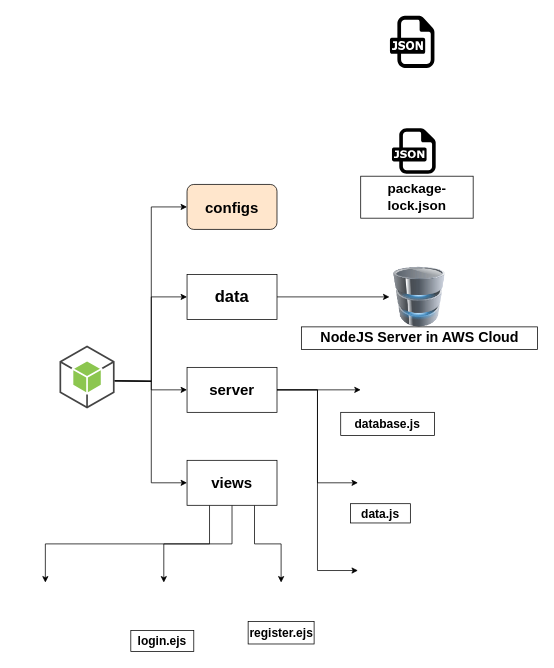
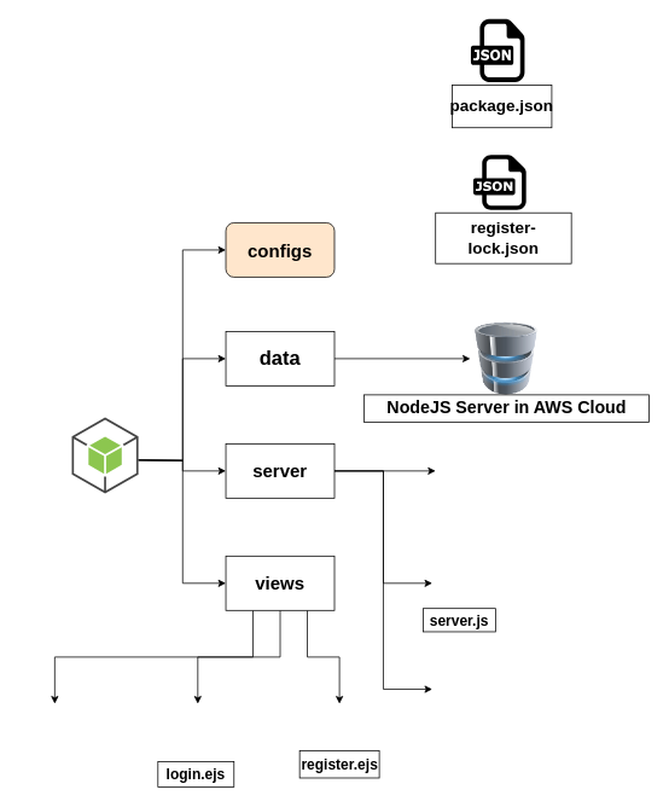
+ <mxCell id="19" value="&lt;b&gt;&lt;font style=&quot;font-size: 18px;&quot;&gt;package.json&lt;/font&gt;&lt;/b&gt;" style="text;html=1;strokeColor=default;fillColor=none;align=center;verticalAlign=middle;whiteSpace=wrap;rounded=0;" parent="17" vertex="1"><mxGeometry y="62.857" width="110" height="47.143" as="geometry" /></mxCell>
- <mxCell id="22" value="&lt;b&gt;&lt;font style=&quot;font-size: 18px;&quot;&gt;package-lock.json&lt;/font&gt;&lt;/b&gt;" style="text;html=1;strokeColor=default;fillColor=none;align=center;verticalAlign=middle;whiteSpace=wrap;rounded=0;" parent="20" vertex="1"><mxGeometry x="-8.333" y="64" width="150" height="56" as="geometry" /></mxCell>
+ <mxCell id="22" value="&lt;b&gt;&lt;font style=&quot;font-size: 18px;&quot;&gt;register-lock.json&lt;/font&gt;&lt;/b&gt;" style="text;html=1;strokeColor=default;fillColor=none;align=center;verticalAlign=middle;whiteSpace=wrap;rounded=0;" parent="20" vertex="1"><mxGeometry x="-8.333" y="64" width="150" height="56" as="geometry" /></mxCell>
- <mxCell id="24" value="&lt;b&gt;&lt;font style=&quot;font-size: 16px;&quot;&gt;database.js&lt;/font&gt;&lt;/b&gt;" style="text;html=1;strokeColor=default;fillColor=none;align=center;verticalAlign=middle;whiteSpace=wrap;rounded=0;" parent="23" vertex="1"><mxGeometry x="25" y="89" width="125" height="31" as="geometry" /></mxCell>
- <mxCell id="16" value="&lt;b&gt;&lt;font style=&quot;font-size: 16px;&quot;&gt;data.js&lt;/font&gt;&lt;/b&gt;" style="text;html=1;strokeColor=default;fillColor=none;align=center;verticalAlign=middle;whiteSpace=wrap;rounded=0;" parent="15" vertex="1"><mxGeometry x="-2.105" y="57.857" width="80" height="25.714" as="geometry" /></mxCell>
+ <mxCell id="16" value="&lt;b&gt;&lt;font style=&quot;font-size: 16px;&quot;&gt;server.js&lt;/font&gt;&lt;/b&gt;" style="text;html=1;strokeColor=default;fillColor=none;align=center;verticalAlign=middle;whiteSpace=wrap;rounded=0;" parent="15" vertex="1"><mxGeometry x="-2.105" y="57.857" width="80" height="25.714" as="geometry" /></mxCell>
